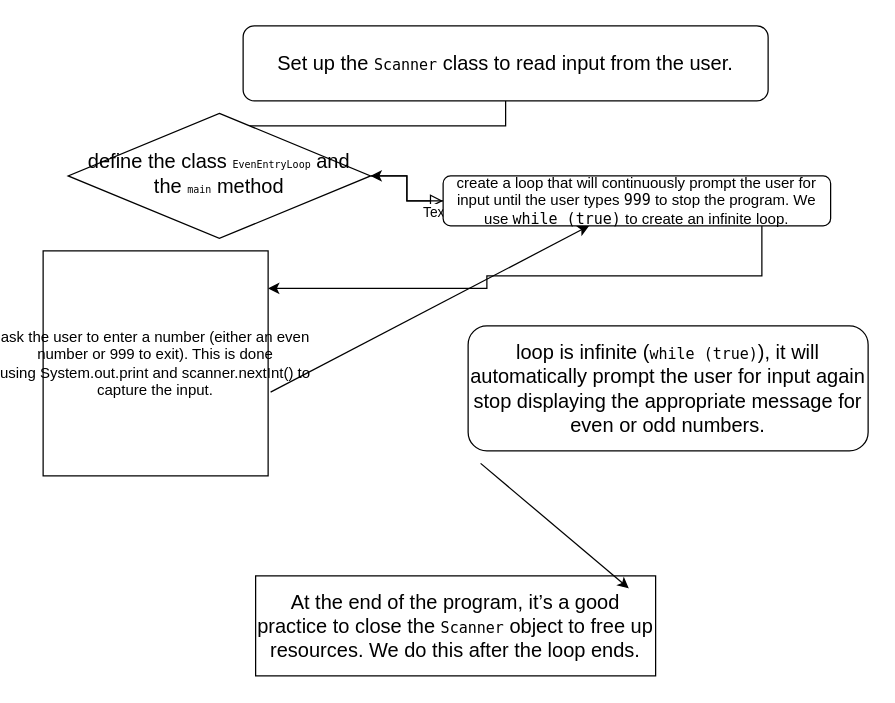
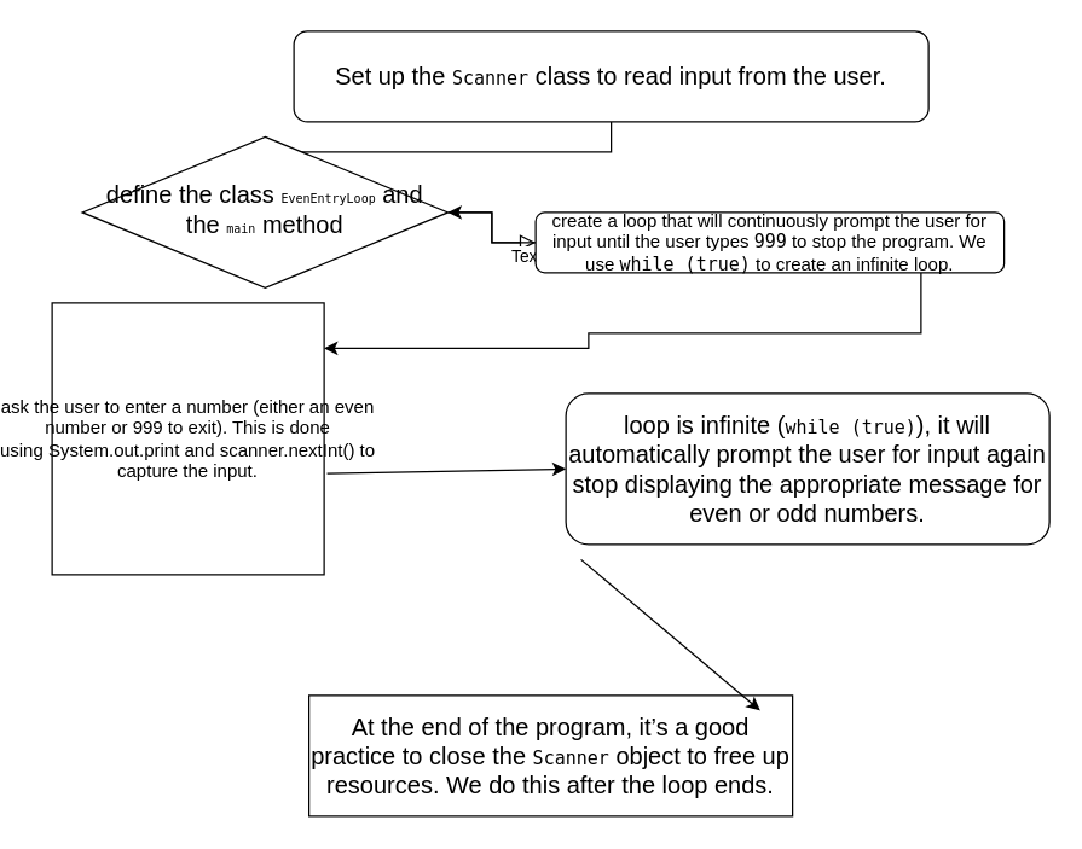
- <mxCell id="14" value="" style="endArrow=classic;html=1;rounded=0;exitX=1.011;exitY=0.628;exitDx=0;exitDy=0;exitPerimeter=0;" edge="1" parent="1" source="12" target="9"><mxGeometry width="50" height="50" relative="1" as="geometry"><mxPoint x="370" y="370" as="sourcePoint" /><mxPoint x="420" y="320" as="targetPoint" /></mxGeometry></mxCell>
+ <mxCell id="14" value="" style="endArrow=classic;html=1;rounded=0;exitX=1.011;exitY=0.628;exitDx=0;exitDy=0;exitPerimeter=0;entryX=0;entryY=0.5;entryDx=0;entryDy=0;" edge="1" parent="1" source="12" target="11"><mxGeometry width="50" height="50" relative="1" as="geometry"><mxPoint x="370" y="370" as="sourcePoint" /><mxPoint x="420" y="320" as="targetPoint" /></mxGeometry></mxCell>
